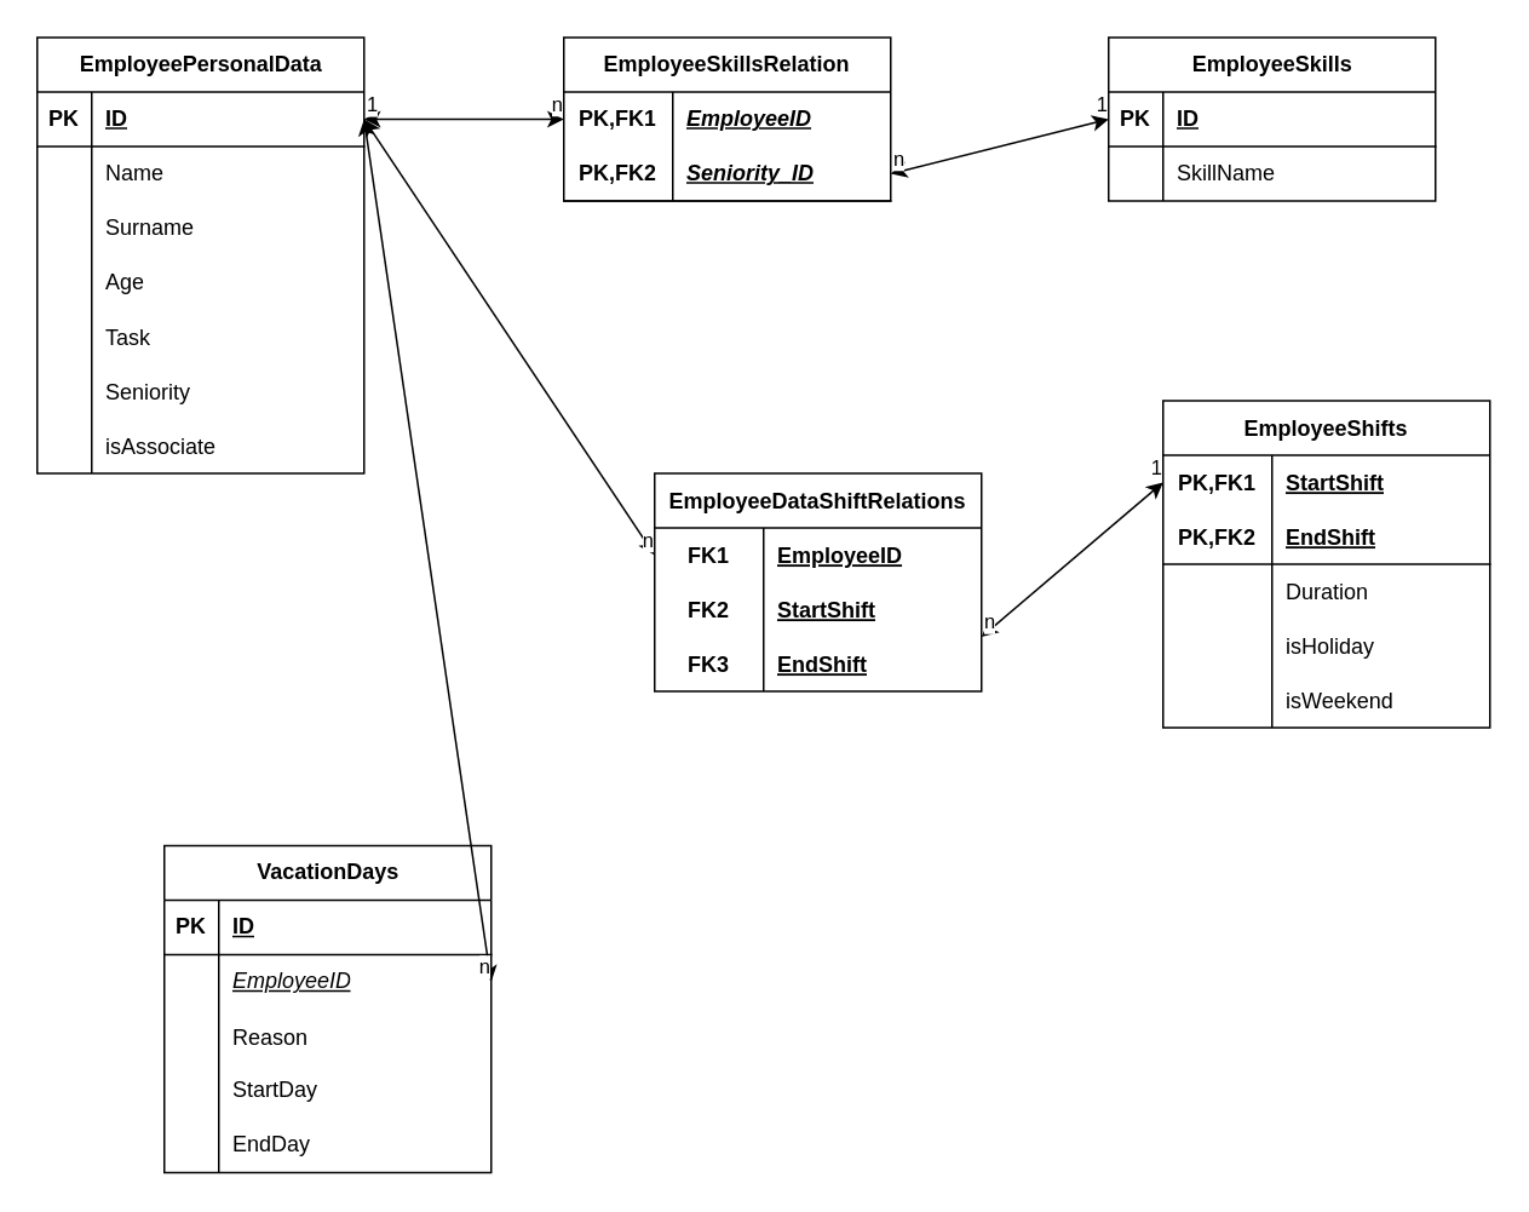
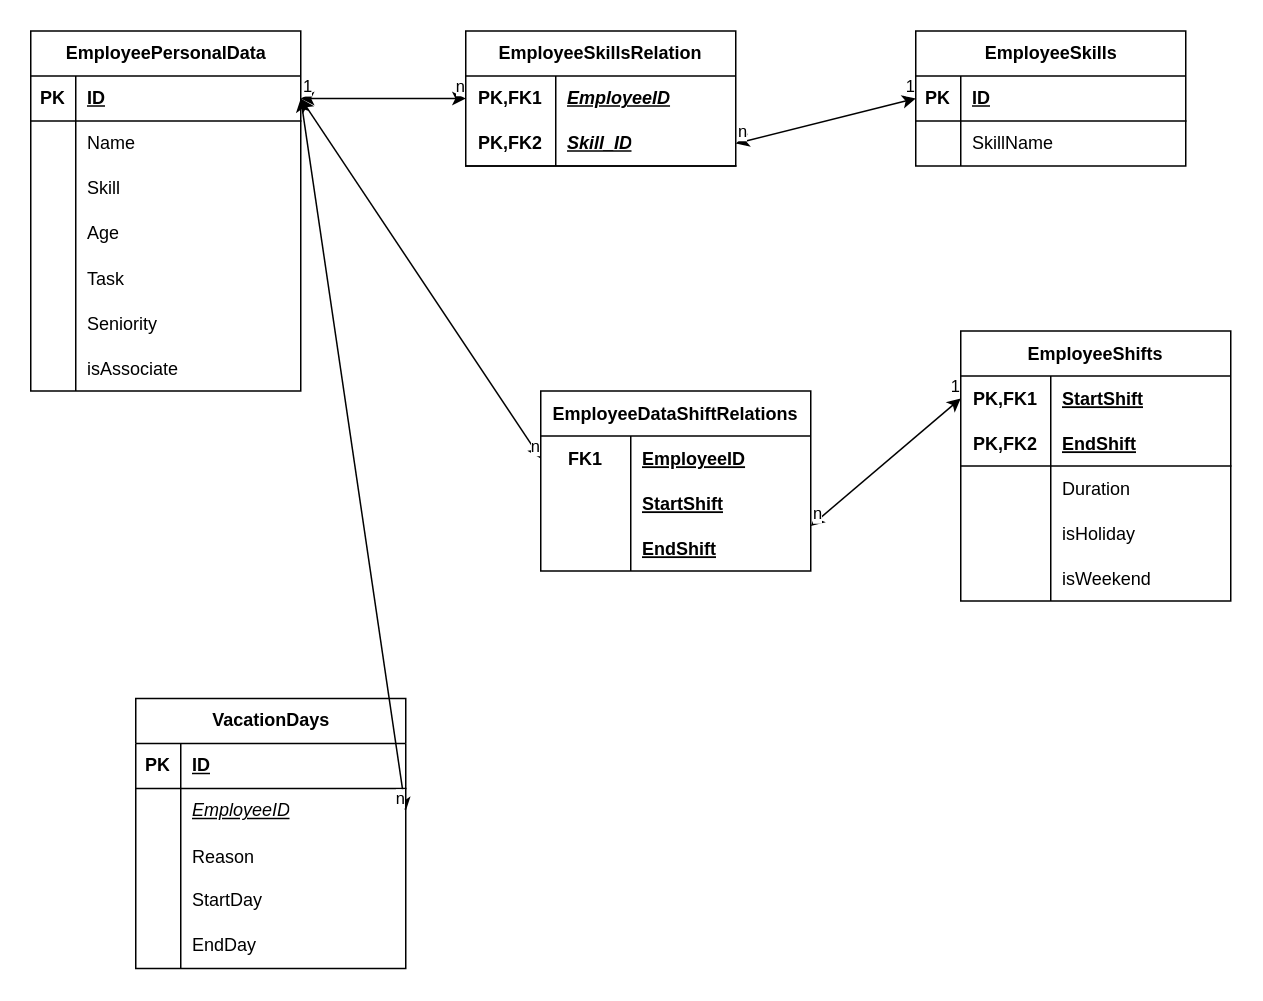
- <mxCell id="43" value="Seniority_ID" style="shape=partialRectangle;connectable=0;fillColor=none;top=0;left=0;bottom=0;right=0;align=left;spacingLeft=6;fontStyle=7;overflow=hidden;html=1;whiteSpace=wrap;" parent="41" vertex="1"><mxGeometry x="60" width="120" height="30" as="geometry"><mxRectangle width="120" height="30" as="alternateBounds" /></mxGeometry></mxCell>
+ <mxCell id="43" value="Skill_ID" style="shape=partialRectangle;connectable=0;fillColor=none;top=0;left=0;bottom=0;right=0;align=left;spacingLeft=6;fontStyle=7;overflow=hidden;html=1;whiteSpace=wrap;" parent="41" vertex="1"><mxGeometry x="60" width="120" height="30" as="geometry"><mxRectangle width="120" height="30" as="alternateBounds" /></mxGeometry></mxCell>
- <mxCell id="17" value="Surname" style="shape=partialRectangle;connectable=0;fillColor=none;top=0;left=0;bottom=0;right=0;align=left;spacingLeft=6;overflow=hidden;whiteSpace=wrap;html=1;" parent="15" vertex="1"><mxGeometry x="30" width="150" height="30" as="geometry"><mxRectangle width="150" height="30" as="alternateBounds" /></mxGeometry></mxCell>
+ <mxCell id="17" value="Skill" style="shape=partialRectangle;connectable=0;fillColor=none;top=0;left=0;bottom=0;right=0;align=left;spacingLeft=6;overflow=hidden;whiteSpace=wrap;html=1;" parent="15" vertex="1"><mxGeometry x="30" width="150" height="30" as="geometry"><mxRectangle width="150" height="30" as="alternateBounds" /></mxGeometry></mxCell>
- <mxCell id="95" value="FK2" style="shape=partialRectangle;connectable=0;fillColor=none;top=0;left=0;bottom=0;right=0;fontStyle=1;overflow=hidden;" parent="1" vertex="1"><mxGeometry x="360" y="320" width="60" height="30" as="geometry"><mxRectangle width="60" height="30" as="alternateBounds" /></mxGeometry></mxCell>
- <mxCell id="96" value="FK3" style="shape=partialRectangle;connectable=0;fillColor=none;top=0;left=0;bottom=0;right=0;fontStyle=1;overflow=hidden;" parent="1" vertex="1"><mxGeometry x="360" y="350" width="60" height="30" as="geometry"><mxRectangle width="60" height="30" as="alternateBounds" /></mxGeometry></mxCell>
